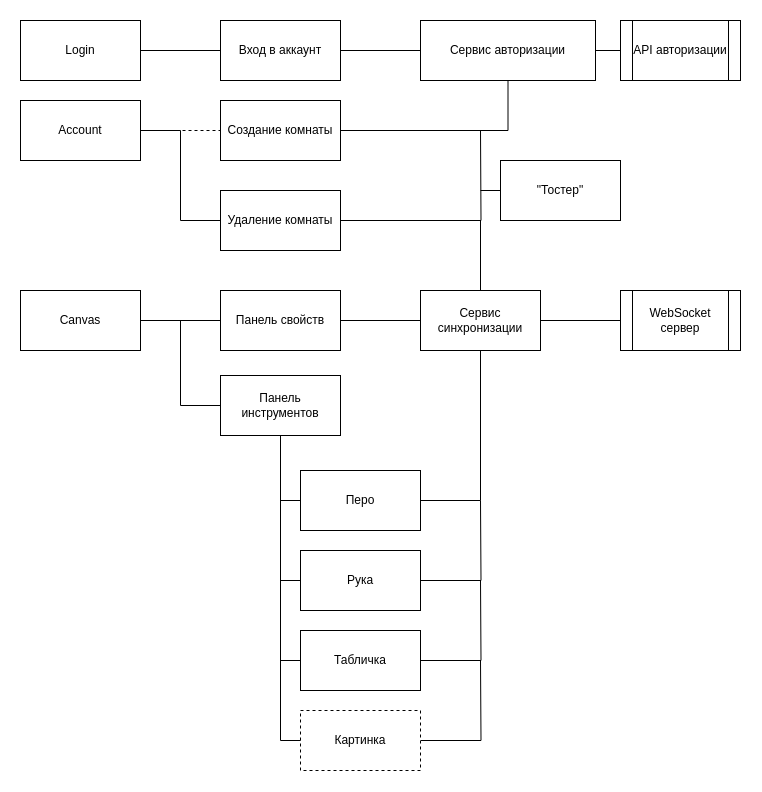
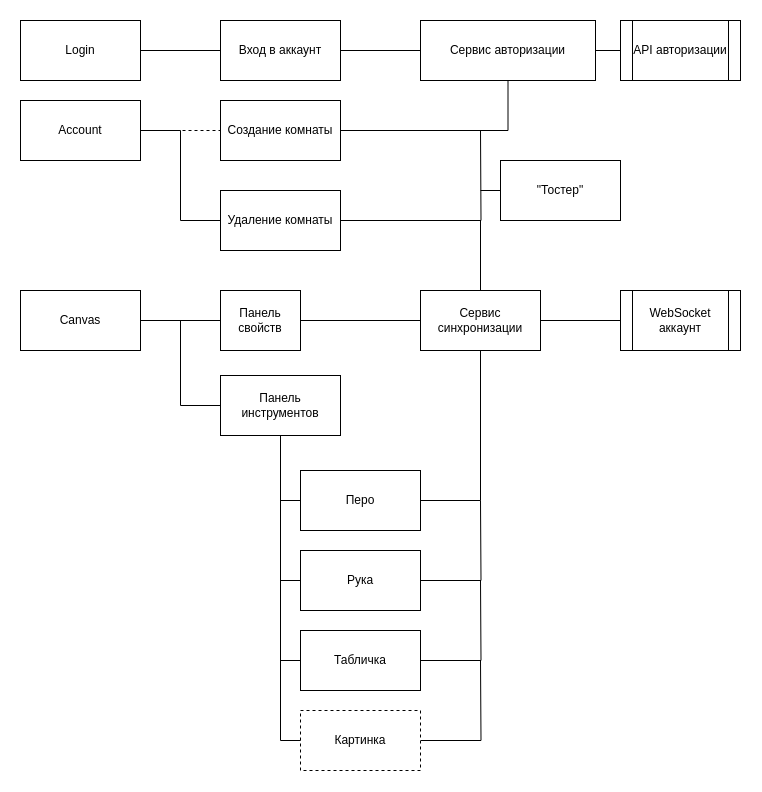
- <mxCell id="34" value="Панель свойств" style="rounded=0;whiteSpace=wrap;html=1;" parent="1" vertex="1"><mxGeometry x="220" y="290" width="120" height="60" as="geometry" /></mxCell>
+ <mxCell id="34" value="Панель свойств" style="rounded=0;whiteSpace=wrap;html=1;" parent="1" vertex="1"><mxGeometry x="220" y="290" width="80" height="60" as="geometry" /></mxCell>
- <mxCell id="32" value="WebSocket сервер" style="shape=process;whiteSpace=wrap;html=1;backgroundOutline=1;rounded=0;" parent="1" vertex="1"><mxGeometry x="620" y="290" width="120" height="60" as="geometry" /></mxCell>
+ <mxCell id="32" value="WebSocket аккаунт" style="shape=process;whiteSpace=wrap;html=1;backgroundOutline=1;rounded=0;" parent="1" vertex="1"><mxGeometry x="620" y="290" width="120" height="60" as="geometry" /></mxCell>
